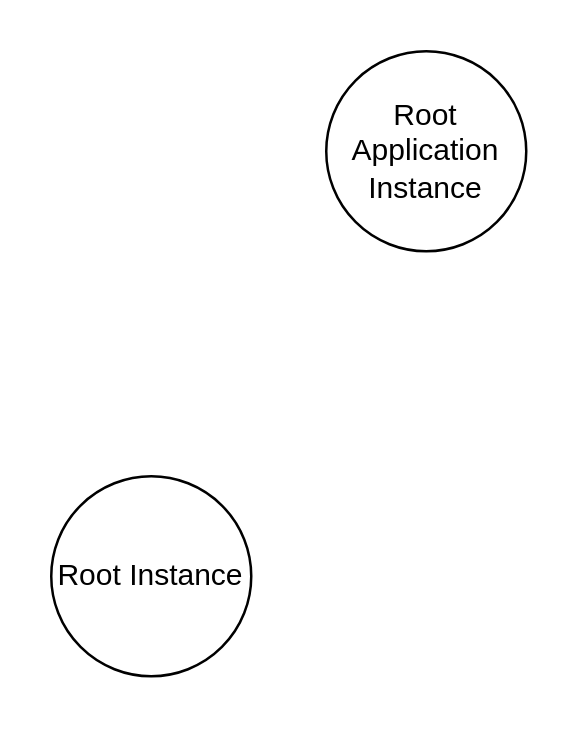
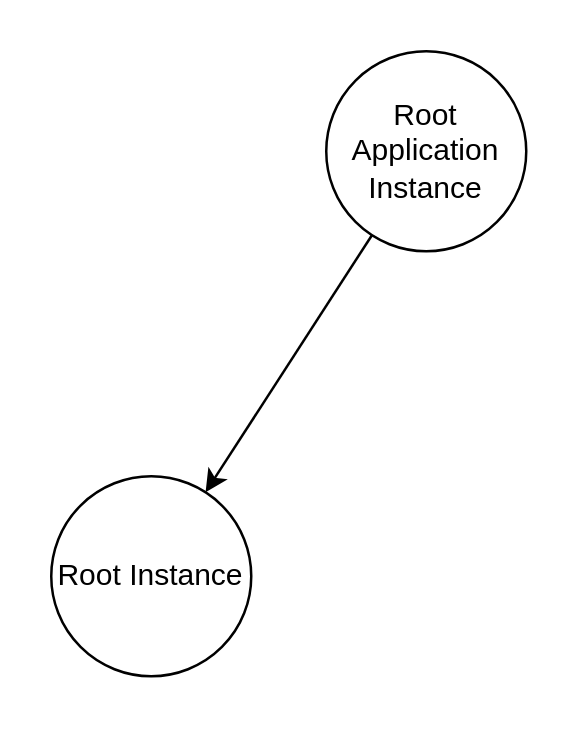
+ <mxCell id="2" value="" style="edgeStyle=none;html=1;" edge="1" parent="1" source="3" target="4"><mxGeometry relative="1" as="geometry" /></mxCell>
